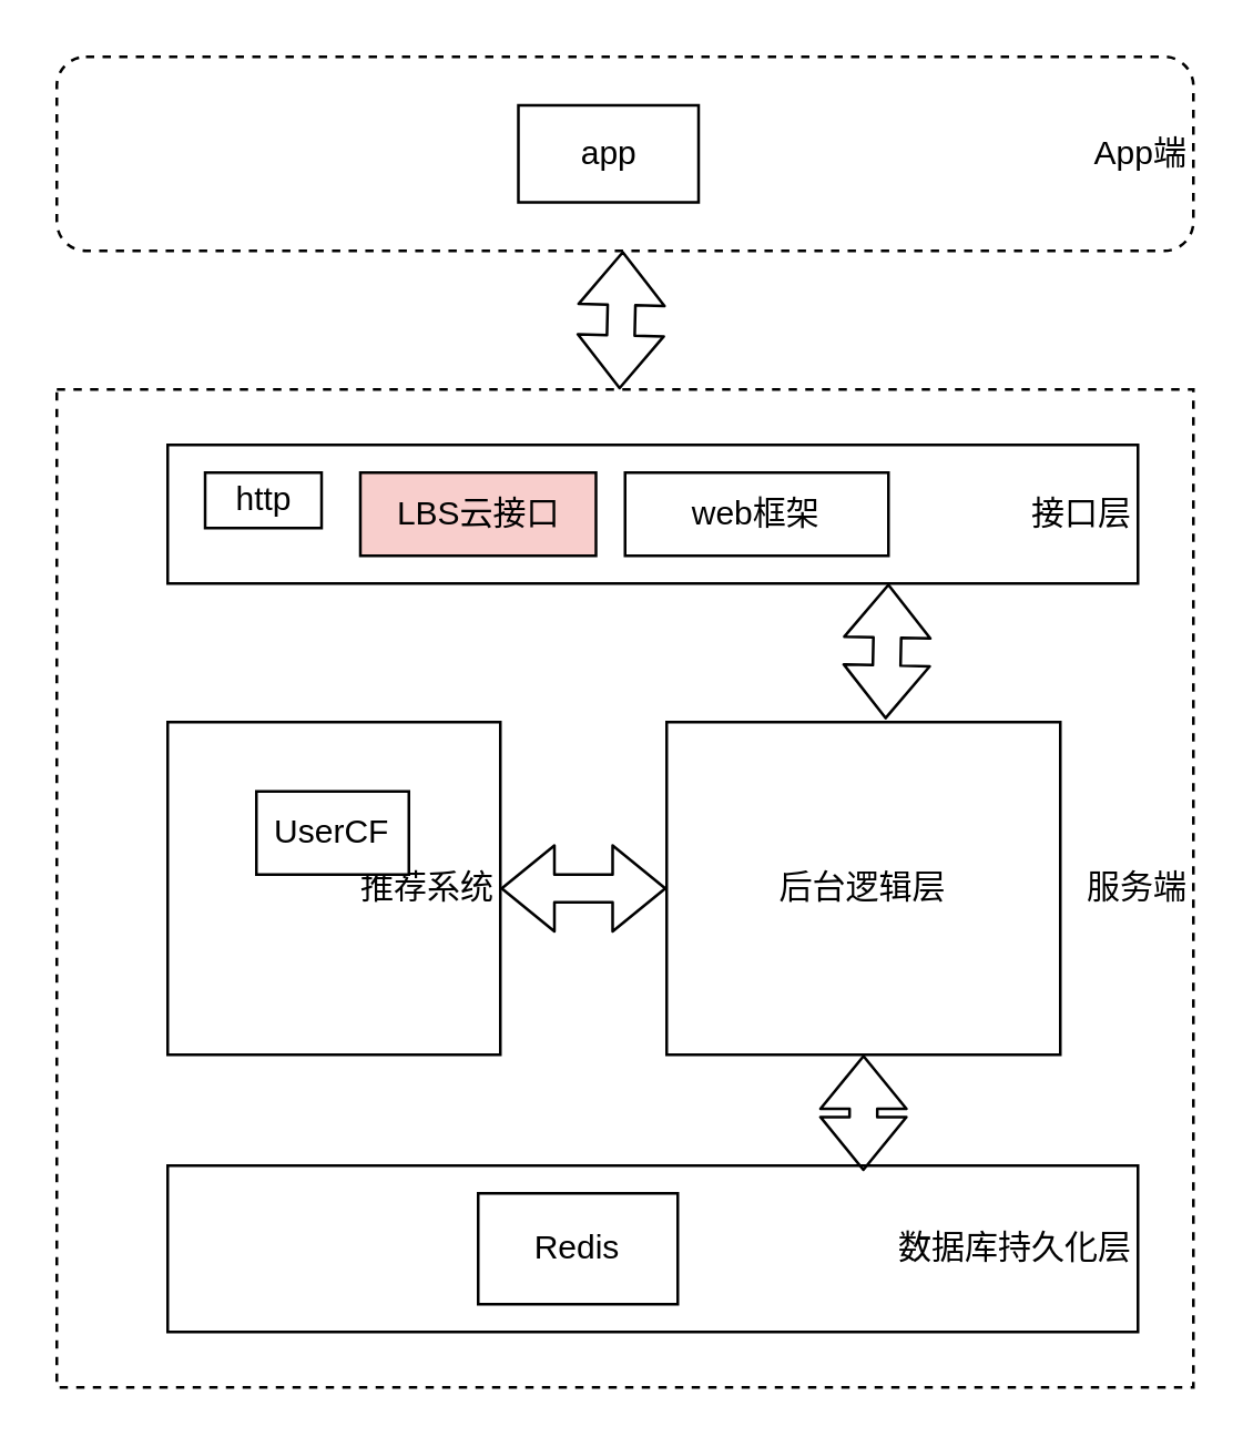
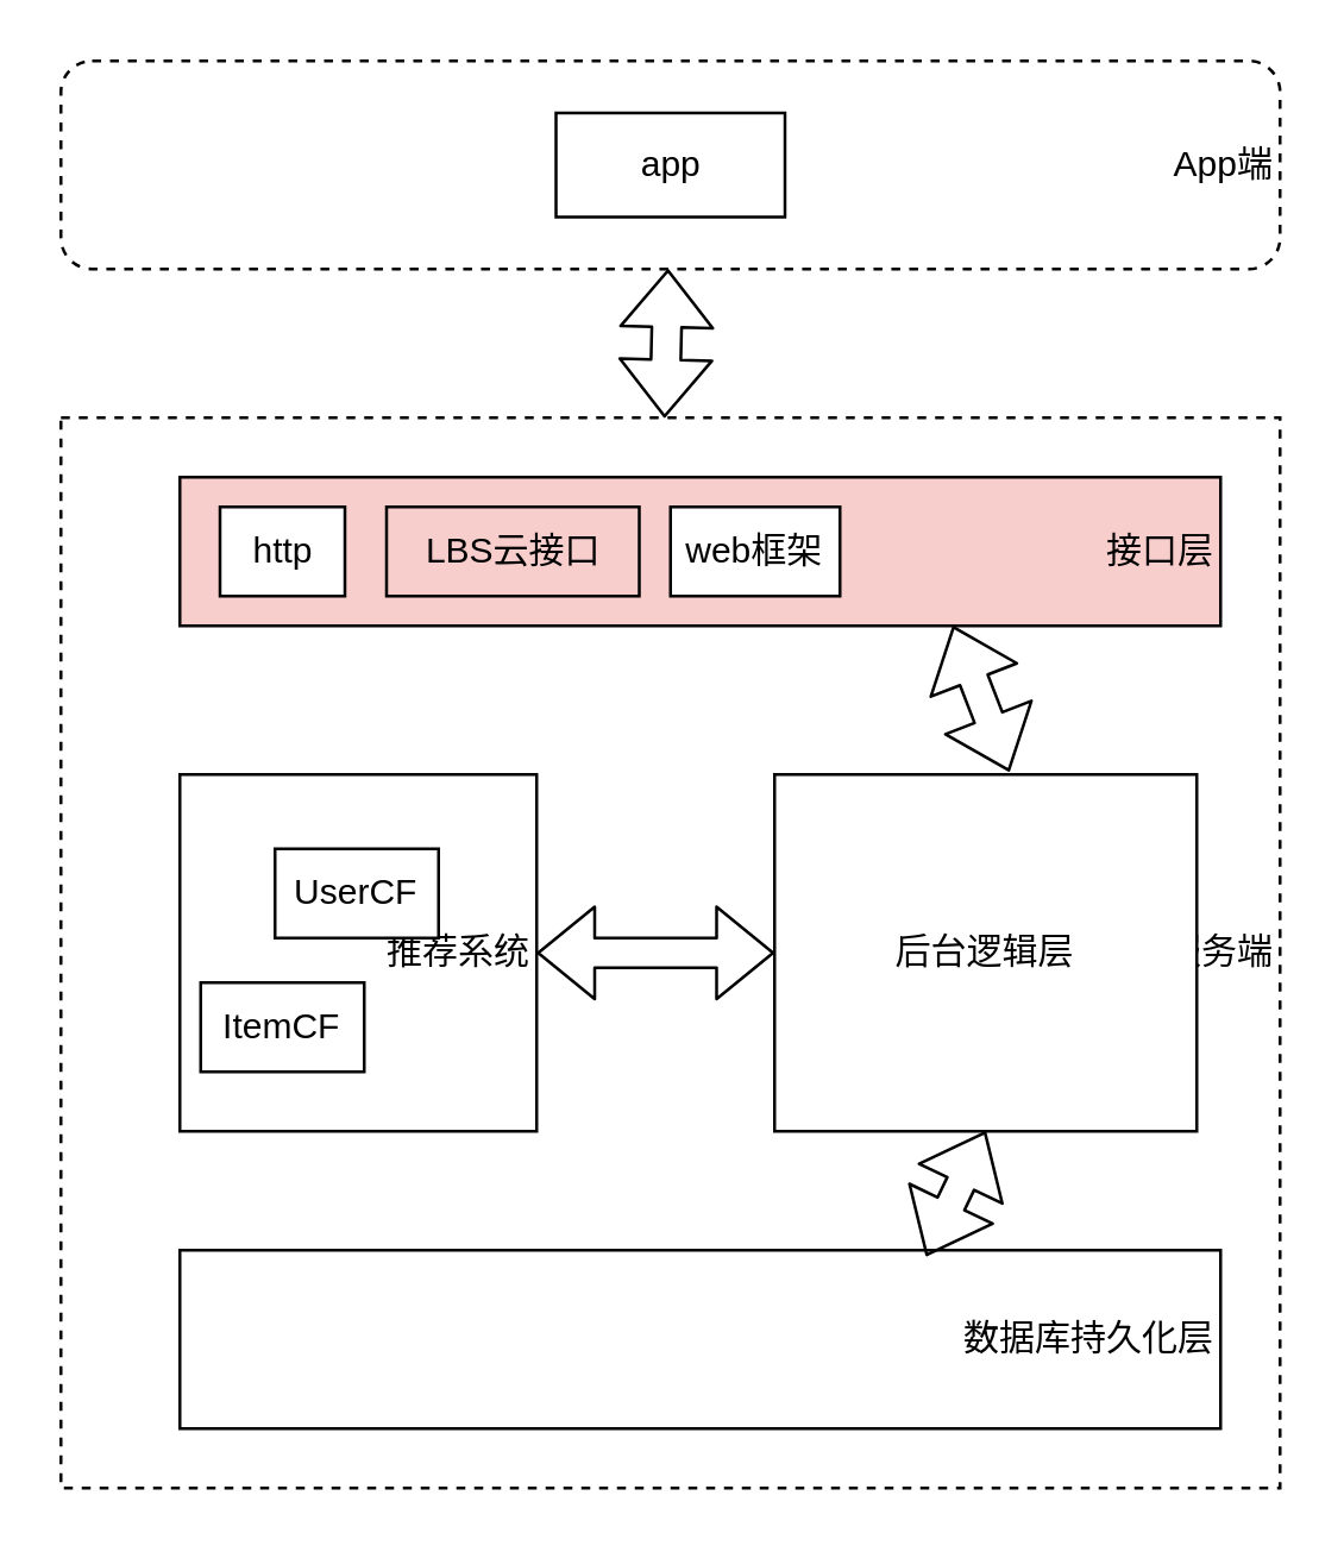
- <mxCell id="3" value="&lt;span style=&quot;white-space: normal&quot;&gt;app&lt;/span&gt;" style="rounded=0;whiteSpace=wrap;html=1;" vertex="1" parent="1"><mxGeometry x="186.5" y="37.5" width="65" height="35" as="geometry" /></mxCell>
+ <mxCell id="3" value="&lt;span style=&quot;white-space: normal&quot;&gt;app&lt;/span&gt;" style="rounded=0;whiteSpace=wrap;html=1;" vertex="1" parent="1"><mxGeometry x="186.5" y="37.5" width="77" height="35" as="geometry" /></mxCell>
- <mxCell id="7" value="http" style="rounded=0;whiteSpace=wrap;html=1;" vertex="1" parent="1"><mxGeometry x="73.5" y="170" width="42" height="20" as="geometry" /></mxCell>
+ <mxCell id="7" value="http" style="rounded=0;whiteSpace=wrap;html=1;" vertex="1" parent="1"><mxGeometry x="73.5" y="170" width="42" height="30" as="geometry" /></mxCell>
- <mxCell id="15" value="web框架" style="rounded=0;whiteSpace=wrap;html=1;" vertex="1" parent="1"><mxGeometry x="225" y="170" width="95" height="30" as="geometry" /></mxCell>
+ <mxCell id="15" value="web框架" style="rounded=0;whiteSpace=wrap;html=1;" vertex="1" parent="1"><mxGeometry x="225" y="170" width="57" height="30" as="geometry" /></mxCell>
- <mxCell id="6" value="接口层" style="rounded=0;whiteSpace=wrap;html=1;align=right;" vertex="1" parent="1"><mxGeometry x="60" y="160" width="350" height="50" as="geometry" /></mxCell>
+ <mxCell id="6" value="接口层" style="rounded=0;whiteSpace=wrap;html=1;align=right;fillColor=#f8cecc;" vertex="1" parent="1"><mxGeometry x="60" y="160" width="350" height="50" as="geometry" /></mxCell>
- <mxCell id="10" value="后台逻辑层" style="rounded=0;whiteSpace=wrap;html=1;" vertex="1" parent="1"><mxGeometry x="240" y="260" width="142" height="120" as="geometry" /></mxCell>
+ <mxCell id="10" value="后台逻辑层" style="rounded=0;whiteSpace=wrap;html=1;" vertex="1" parent="1"><mxGeometry x="260" y="260" width="142" height="120" as="geometry" /></mxCell>
+ <mxCell id="17" value="ItemCF" style="rounded=0;whiteSpace=wrap;html=1;" vertex="1" parent="1"><mxGeometry x="67" y="330" width="55" height="30" as="geometry" /></mxCell>
- <mxCell id="18" value="Redis" style="rounded=0;whiteSpace=wrap;html=1;" vertex="1" parent="1"><mxGeometry x="172" y="430" width="72" height="40" as="geometry" /></mxCell>
